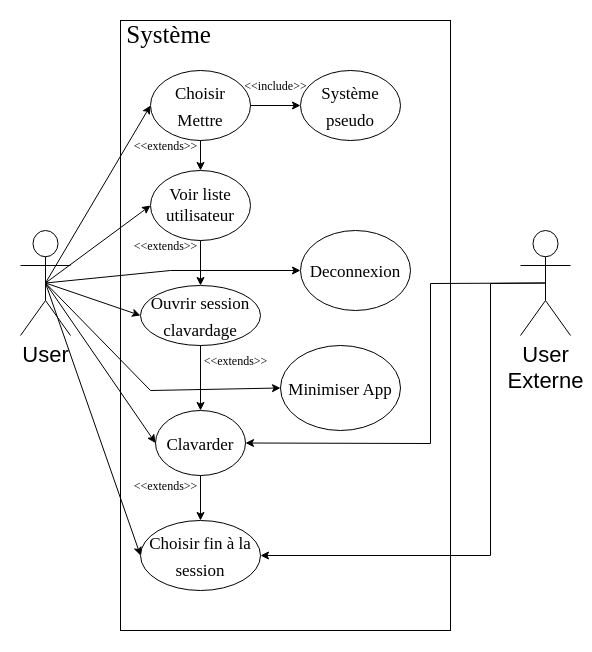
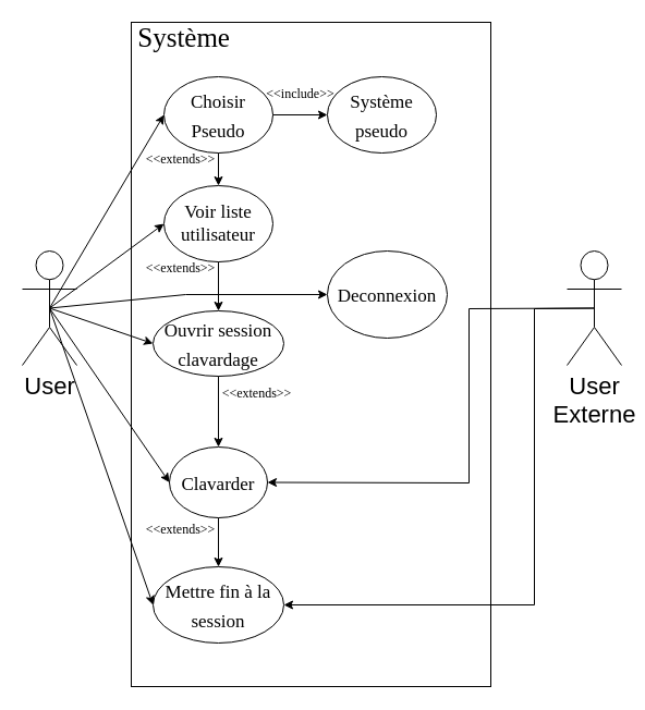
- <mxCell id="4" value="&lt;font style=&quot;font-size: 17px;&quot;&gt;Choisir Mettre&lt;/font&gt;" style="ellipse;whiteSpace=wrap;html=1;fontFamily=Times New Roman;fontSize=22;" vertex="1" parent="1"><mxGeometry x="150" y="70" width="100" height="70" as="geometry" /></mxCell>
+ <mxCell id="4" value="&lt;font style=&quot;font-size: 17px;&quot;&gt;Choisir Pseudo&lt;/font&gt;" style="ellipse;whiteSpace=wrap;html=1;fontFamily=Times New Roman;fontSize=22;" vertex="1" parent="1"><mxGeometry x="150" y="70" width="100" height="70" as="geometry" /></mxCell>
- <mxCell id="31" value="" style="endArrow=classic;html=1;rounded=0;fontFamily=Times New Roman;fontSize=12;exitX=0.5;exitY=0.5;exitDx=0;exitDy=0;exitPerimeter=0;entryX=0;entryY=0.5;entryDx=0;entryDy=0;" edge="1" parent="1" source="3" target="8"><mxGeometry width="50" height="50" relative="1" as="geometry"><mxPoint x="310" y="290" as="sourcePoint" /><mxPoint x="360" y="240" as="targetPoint" /><Array as="points"><mxPoint x="150" y="390" /></Array></mxGeometry></mxCell>
- <mxCell id="8" value="&lt;font style=&quot;font-size: 17px;&quot;&gt;Minimiser App&lt;/font&gt;" style="ellipse;whiteSpace=wrap;html=1;fontFamily=Times New Roman;fontSize=22;" vertex="1" parent="1"><mxGeometry x="280" y="345" width="120" height="85" as="geometry" /></mxCell>
- <mxCell id="9" value="&lt;font style=&quot;font-size: 17px;&quot;&gt;Choisir fin à la session &lt;/font&gt;" style="ellipse;whiteSpace=wrap;html=1;fontFamily=Times New Roman;fontSize=22;" vertex="1" parent="1"><mxGeometry x="140" y="520" width="120" height="70" as="geometry" /></mxCell>
+ <mxCell id="9" value="&lt;font style=&quot;font-size: 17px;&quot;&gt;Mettre fin à la session &lt;/font&gt;" style="ellipse;whiteSpace=wrap;html=1;fontFamily=Times New Roman;fontSize=22;" vertex="1" parent="1"><mxGeometry x="140" y="520" width="120" height="70" as="geometry" /></mxCell>
